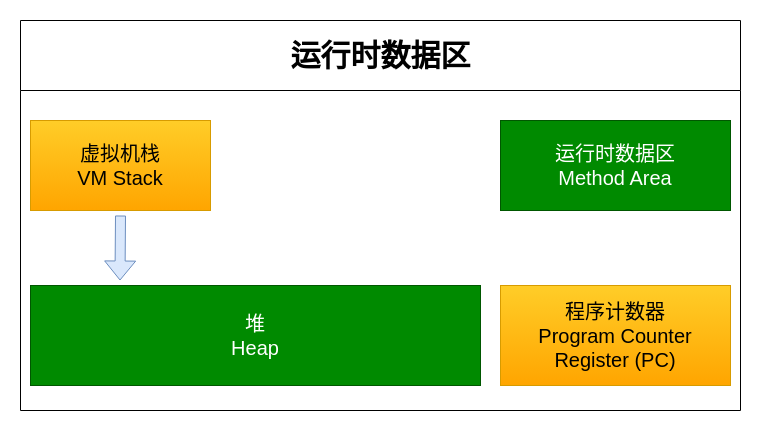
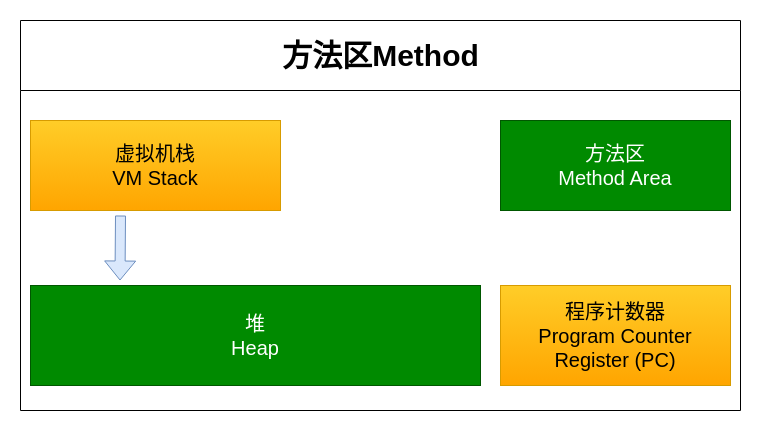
- <mxCell id="2" value="运行时数据区" style="swimlane;html=1;startSize=70;horizontal=1;containerType=tree;newEdgeStyle={&quot;edgeStyle&quot;:&quot;elbowEdgeStyle&quot;,&quot;startArrow&quot;:&quot;none&quot;,&quot;endArrow&quot;:&quot;none&quot;};fontSize=30;" vertex="1" parent="1"><mxGeometry x="20" y="20" width="720" height="390" as="geometry"><mxRectangle x="190" y="320" width="100" height="20" as="alternateBounds" /></mxGeometry></mxCell>
+ <mxCell id="2" value="方法区Method" style="swimlane;html=1;startSize=70;horizontal=1;containerType=tree;newEdgeStyle={&quot;edgeStyle&quot;:&quot;elbowEdgeStyle&quot;,&quot;startArrow&quot;:&quot;none&quot;,&quot;endArrow&quot;:&quot;none&quot;};fontSize=30;" vertex="1" parent="1"><mxGeometry x="20" y="20" width="720" height="390" as="geometry"><mxRectangle x="190" y="320" width="100" height="20" as="alternateBounds" /></mxGeometry></mxCell>
- <mxCell id="3" value="虚拟机栈&lt;br style=&quot;font-size: 20px;&quot;&gt;VM Stack" style="rounded=0;whiteSpace=wrap;html=1;gradientColor=#ffa500;fillColor=#ffcd28;strokeColor=#d79b00;fontSize=20;" vertex="1" parent="2"><mxGeometry x="10" y="100" width="180" height="90" as="geometry" /></mxCell>
+ <mxCell id="3" value="虚拟机栈&lt;br style=&quot;font-size: 20px;&quot;&gt;VM Stack" style="rounded=0;whiteSpace=wrap;html=1;gradientColor=#ffa500;fillColor=#ffcd28;strokeColor=#d79b00;fontSize=20;" vertex="1" parent="2"><mxGeometry x="10" y="100" width="250" height="90" as="geometry" /></mxCell>
- <mxCell id="4" value="运行时数据区&lt;br style=&quot;font-size: 20px;&quot;&gt;Method Area" style="rounded=0;whiteSpace=wrap;html=1;fillColor=#008a00;strokeColor=#005700;fontColor=#ffffff;fontSize=20;" vertex="1" parent="2"><mxGeometry x="480" y="100" width="230" height="90" as="geometry" /></mxCell>
+ <mxCell id="4" value="方法区&lt;br style=&quot;font-size: 20px;&quot;&gt;Method Area" style="rounded=0;whiteSpace=wrap;html=1;fillColor=#008a00;strokeColor=#005700;fontColor=#ffffff;fontSize=20;" vertex="1" parent="2"><mxGeometry x="480" y="100" width="230" height="90" as="geometry" /></mxCell>
